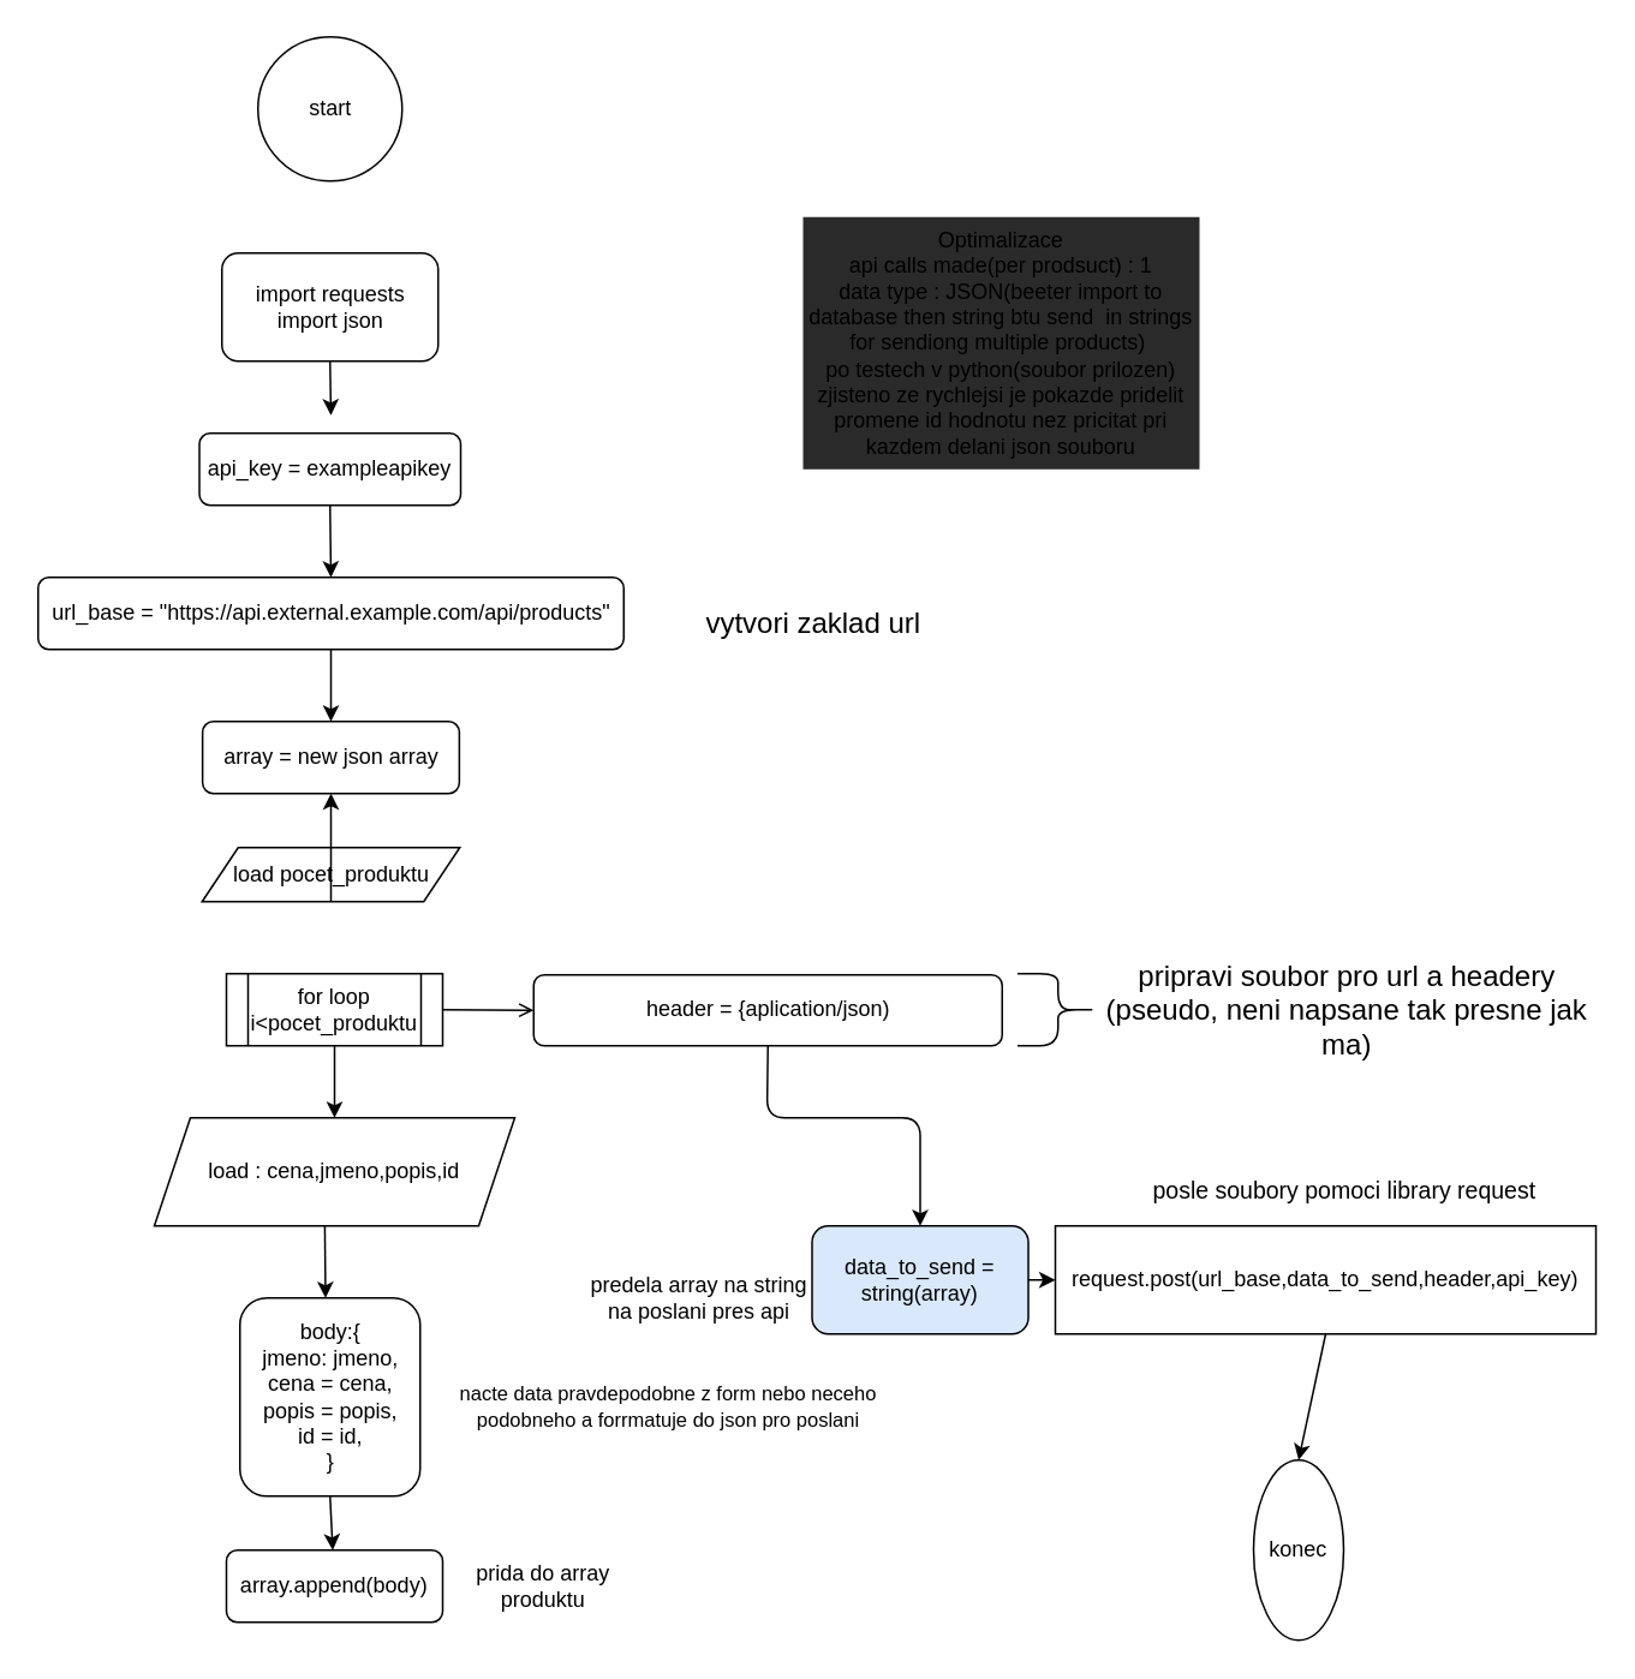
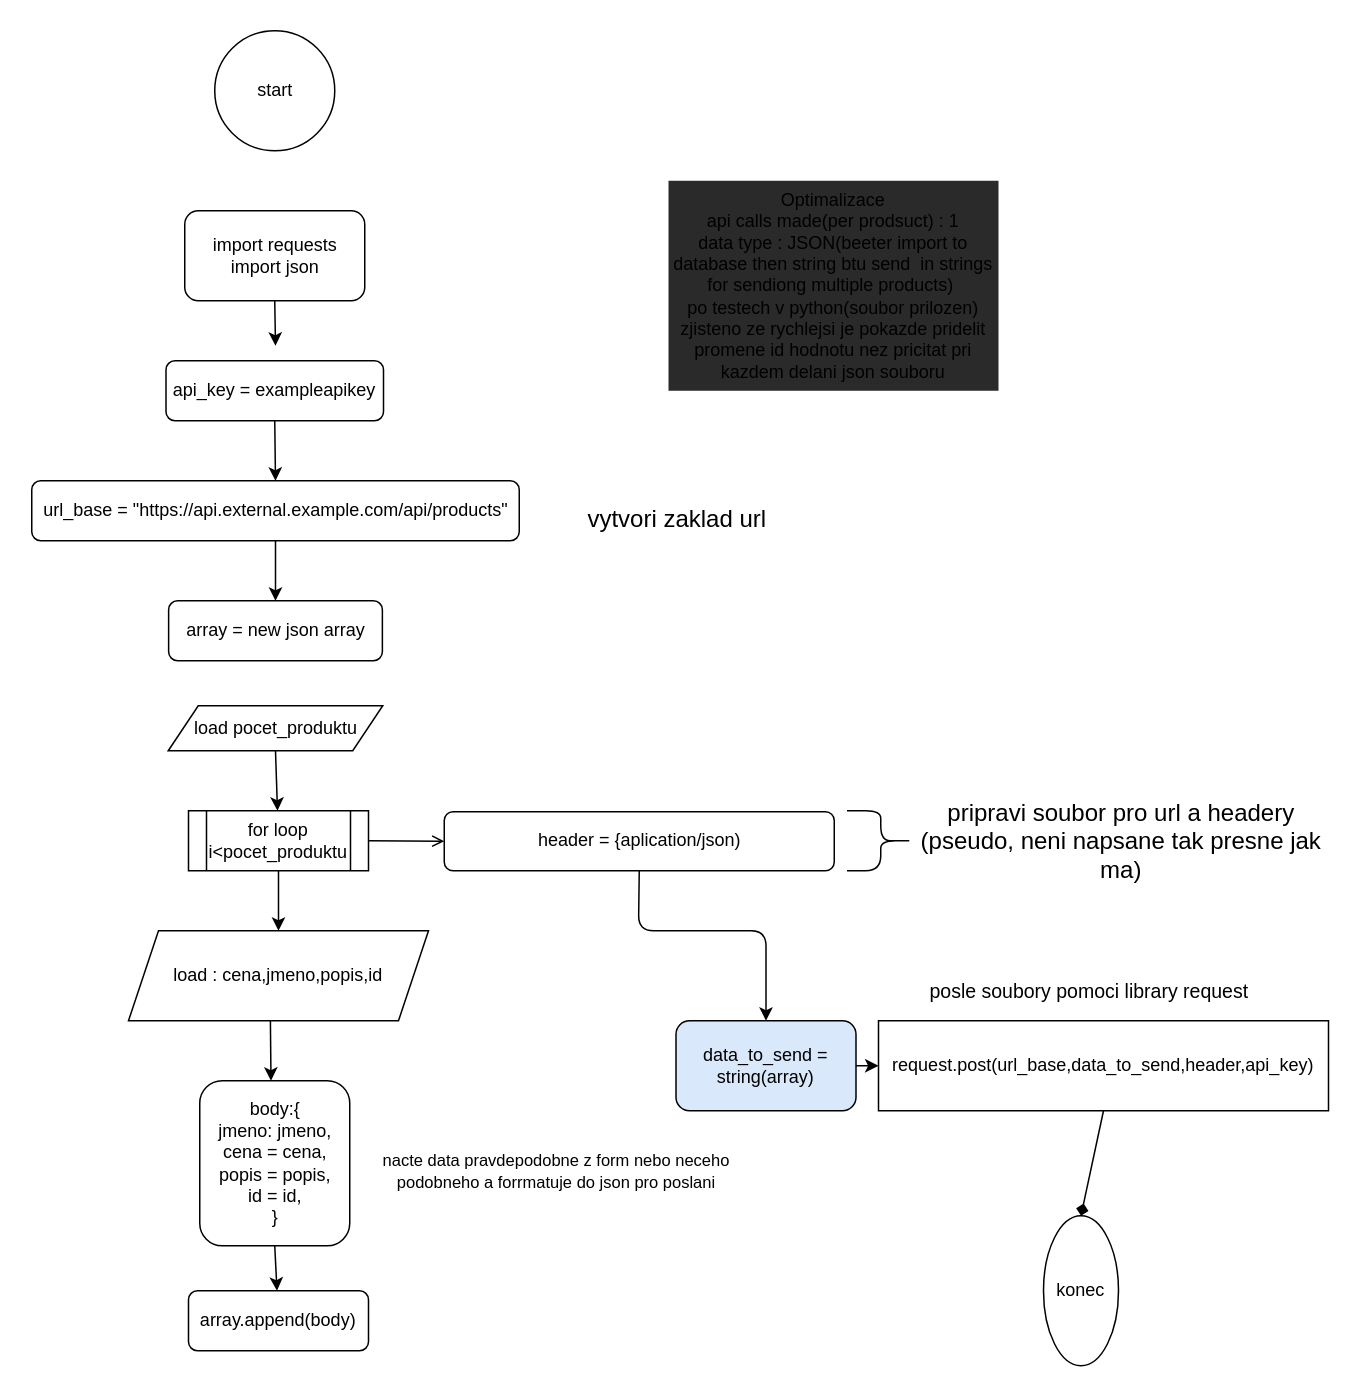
- <mxCell id="27" value="" style="endArrow=classic;html=1;exitX=0.5;exitY=1;exitDx=0;exitDy=0;" parent="1" source="25" target="23" edge="1"><mxGeometry width="50" height="50" relative="1" as="geometry"><mxPoint x="205" y="530" as="sourcePoint" /><mxPoint x="255" y="480" as="targetPoint" /></mxGeometry></mxCell>
+ <mxCell id="27" value="" style="endArrow=classic;html=1;exitX=0.5;exitY=1;exitDx=0;exitDy=0;" parent="1" source="25" target="26" edge="1"><mxGeometry width="50" height="50" relative="1" as="geometry"><mxPoint x="205" y="530" as="sourcePoint" /><mxPoint x="255" y="480" as="targetPoint" /></mxGeometry></mxCell>
- <mxCell id="13" value="&lt;font style=&quot;font-size: 13px&quot;&gt;posle soubory pomoci library request&amp;nbsp;&lt;/font&gt;" style="text;html=1;strokeColor=none;fillColor=none;align=center;verticalAlign=middle;whiteSpace=wrap;rounded=0;" parent="1" vertex="1"><mxGeometry x="625" y="650" width="245" height="20" as="geometry" /></mxCell>
+ <mxCell id="13" value="&lt;font style=&quot;font-size: 13px&quot;&gt;posle soubory pomoci library request&amp;nbsp;&lt;/font&gt;" style="text;html=1;strokeColor=none;fillColor=none;align=center;verticalAlign=middle;whiteSpace=wrap;rounded=0;" parent="1" vertex="1"><mxGeometry x="605" y="650" width="245" height="20" as="geometry" /></mxCell>
- <mxCell id="30" value="predela array na string na poslani pres api" style="text;html=1;strokeColor=none;fillColor=none;align=center;verticalAlign=middle;whiteSpace=wrap;rounded=0;" parent="1" vertex="1"><mxGeometry x="325" y="700" width="125" height="40" as="geometry" /></mxCell>
- <mxCell id="33" value="" style="endArrow=classic;html=1;exitX=0.5;exitY=1;exitDx=0;exitDy=0;entryX=0.5;entryY=0;entryDx=0;entryDy=0;" parent="1" source="5" target="21" edge="1"><mxGeometry width="50" height="50" relative="1" as="geometry"><mxPoint x="655" y="810" as="sourcePoint" /><mxPoint x="705" y="760" as="targetPoint" /></mxGeometry></mxCell>
+ <mxCell id="33" value="" style="endArrow=diamond;html=1;exitX=0.5;exitY=1;exitDx=0;exitDy=0;entryX=0.5;entryY=0;entryDx=0;entryDy=0;" parent="1" source="5" target="21" edge="1"><mxGeometry width="50" height="50" relative="1" as="geometry"><mxPoint x="655" y="810" as="sourcePoint" /><mxPoint x="705" y="760" as="targetPoint" /></mxGeometry></mxCell>
- <mxCell id="34" value="prida do array produktu" style="text;html=1;strokeColor=none;fillColor=none;align=center;verticalAlign=middle;whiteSpace=wrap;rounded=0;" parent="1" vertex="1"><mxGeometry x="255.5" y="870" width="90" height="20" as="geometry" /></mxCell>
